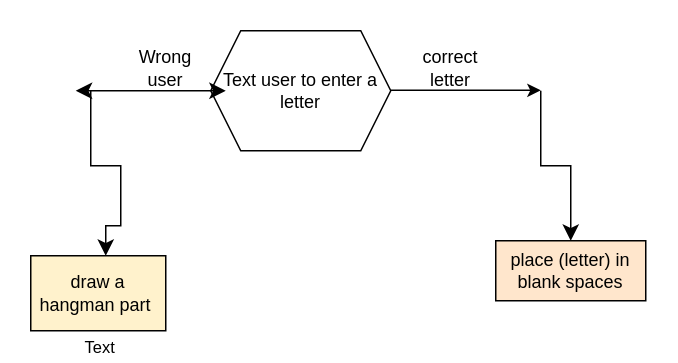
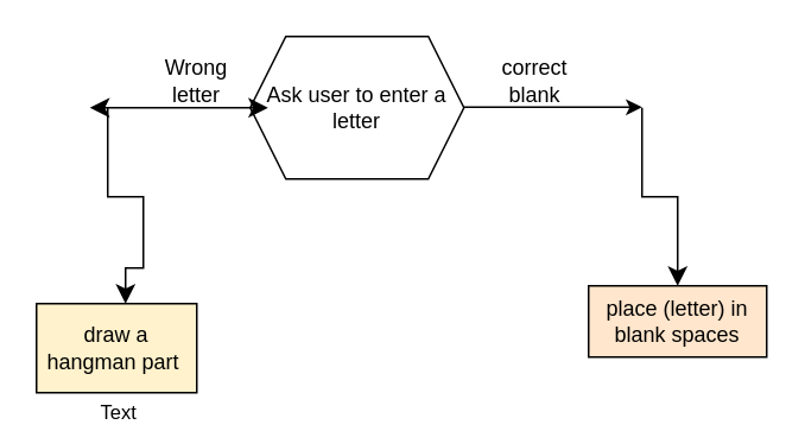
- <mxCell id="5" value="Wrong user" style="text;html=1;strokeColor=none;fillColor=none;align=center;verticalAlign=middle;whiteSpace=wrap;rounded=0;" vertex="1" parent="1"><mxGeometry x="80" width="60" height="30" as="geometry" y="30" /></mxCell>
+ <mxCell id="5" value="Wrong letter" style="text;html=1;strokeColor=none;fillColor=none;align=center;verticalAlign=middle;whiteSpace=wrap;rounded=0;" vertex="1" parent="1"><mxGeometry x="80" width="60" height="30" as="geometry" y="30" /></mxCell>
- <mxCell id="4" value="correct letter" style="text;html=1;strokeColor=none;fillColor=none;align=center;verticalAlign=middle;whiteSpace=wrap;rounded=0;" vertex="1" parent="1"><mxGeometry x="270" width="60" height="30" as="geometry" y="30" /></mxCell>
+ <mxCell id="4" value="correct blank" style="text;html=1;strokeColor=none;fillColor=none;align=center;verticalAlign=middle;whiteSpace=wrap;rounded=0;" vertex="1" parent="1"><mxGeometry x="270" width="60" height="30" as="geometry" y="30" /></mxCell>
- <mxCell id="2" value="Text user to enter a letter" style="shape=hexagon;perimeter=hexagonPerimeter2;whiteSpace=wrap;html=1;fixedSize=1;" vertex="1" parent="1"><mxGeometry x="140" y="20" width="120" height="80" as="geometry" /></mxCell>
+ <mxCell id="2" value="Ask user to enter a letter" style="shape=hexagon;perimeter=hexagonPerimeter2;whiteSpace=wrap;html=1;fixedSize=1;" vertex="1" parent="1"><mxGeometry x="140" y="20" width="120" height="80" as="geometry" /></mxCell>
